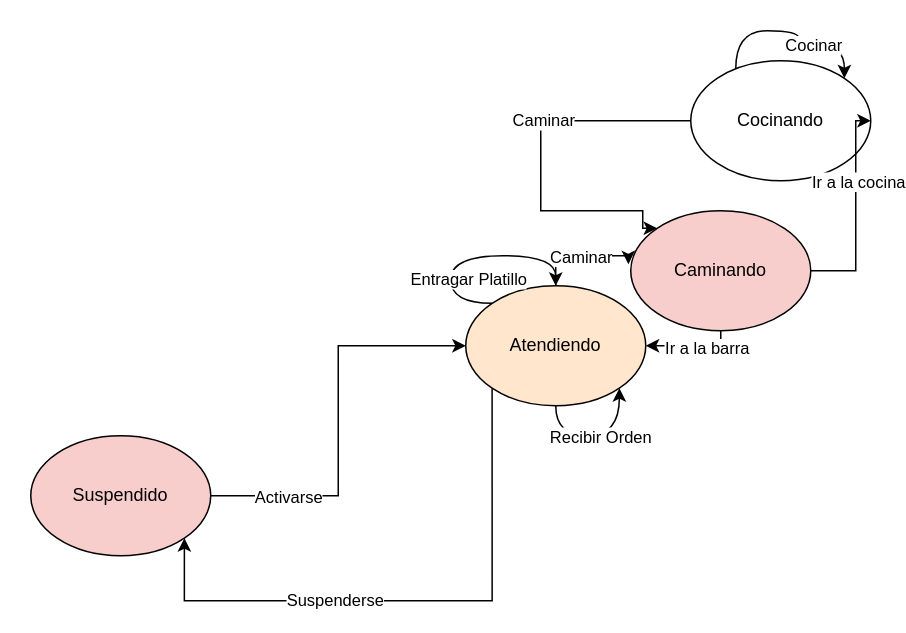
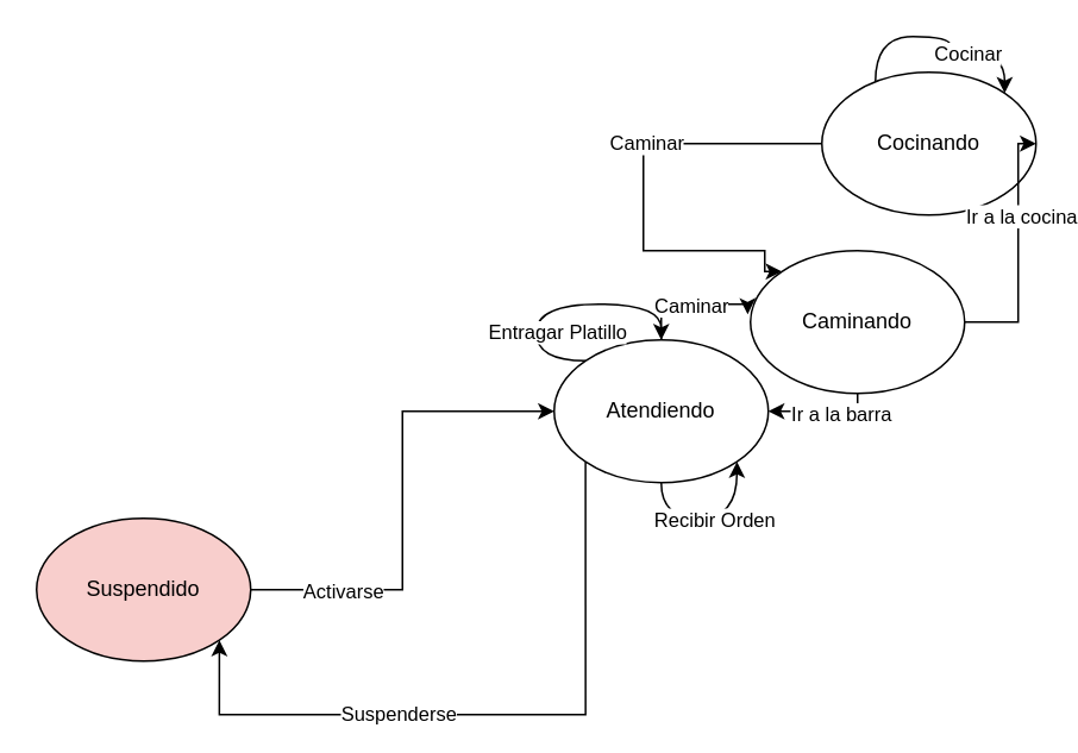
- <mxCell id="19" value="Caminando" style="ellipse;whiteSpace=wrap;html=1;fillColor=#f8cecc;" vertex="1" parent="1"><mxGeometry x="420" y="140" width="120" height="80" as="geometry" /></mxCell>
+ <mxCell id="19" value="Caminando" style="ellipse;whiteSpace=wrap;html=1;" vertex="1" parent="1"><mxGeometry x="420" y="140" width="120" height="80" as="geometry" /></mxCell>
- <mxCell id="9" value="Atendiendo" style="ellipse;whiteSpace=wrap;html=1;fillColor=#ffe6cc;" vertex="1" parent="1"><mxGeometry x="310" y="190" width="120" height="80" as="geometry" /></mxCell>
+ <mxCell id="9" value="Atendiendo" style="ellipse;whiteSpace=wrap;html=1;" vertex="1" parent="1"><mxGeometry x="310" y="190" width="120" height="80" as="geometry" /></mxCell>
